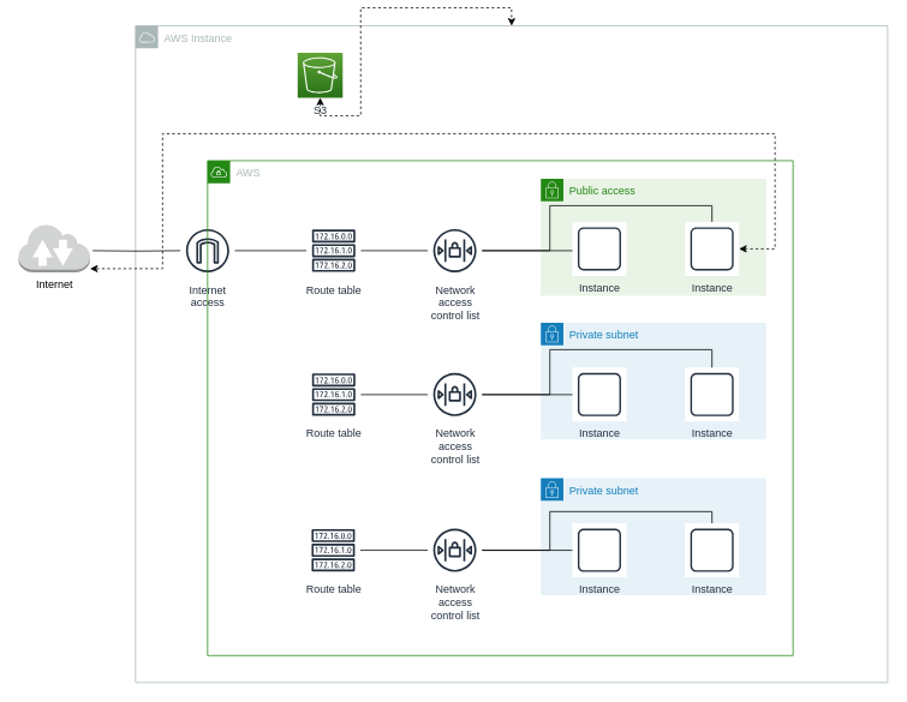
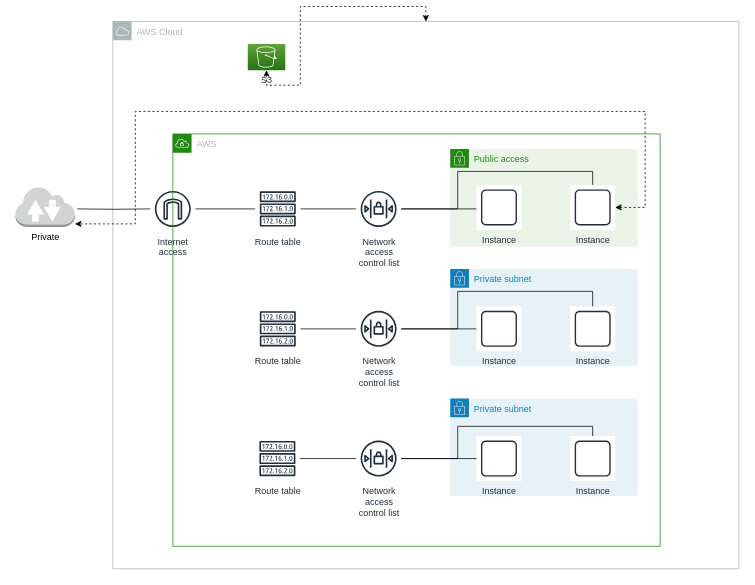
- <mxCell id="2" value="AWS Instance" style="sketch=0;outlineConnect=0;gradientColor=none;html=1;whiteSpace=wrap;fontSize=12;fontStyle=0;shape=mxgraph.aws4.group;grIcon=mxgraph.aws4.group_aws_cloud;strokeColor=#AAB7B8;fillColor=none;verticalAlign=top;align=left;spacingLeft=30;fontColor=#AAB7B8;dashed=0;" parent="1" vertex="1"><mxGeometry x="150" y="20" width="835" height="730" as="geometry" /></mxCell>
+ <mxCell id="2" value="AWS Cloud" style="sketch=0;outlineConnect=0;gradientColor=none;html=1;whiteSpace=wrap;fontSize=12;fontStyle=0;shape=mxgraph.aws4.group;grIcon=mxgraph.aws4.group_aws_cloud;strokeColor=#AAB7B8;fillColor=none;verticalAlign=top;align=left;spacingLeft=30;fontColor=#AAB7B8;dashed=0;" parent="1" vertex="1"><mxGeometry x="150" y="20" width="835" height="730" as="geometry" /></mxCell>
- <mxCell id="33" value="S3" style="sketch=0;points=[[0,0,0],[0.25,0,0],[0.5,0,0],[0.75,0,0],[1,0,0],[0,1,0],[0.25,1,0],[0.5,1,0],[0.75,1,0],[1,1,0],[0,0.25,0],[0,0.5,0],[0,0.75,0],[1,0.25,0],[1,0.5,0],[1,0.75,0]];outlineConnect=0;fontColor=#232F3E;gradientColor=#60A337;gradientDirection=north;fillColor=#277116;strokeColor=#ffffff;dashed=0;verticalLabelPosition=bottom;verticalAlign=top;align=center;html=1;fontSize=12;fontStyle=0;aspect=fixed;shape=mxgraph.aws4.resourceIcon;resIcon=mxgraph.aws4.s3;" parent="1" vertex="1"><mxGeometry x="330" y="50" width="50" height="50" as="geometry" /></mxCell>
+ <mxCell id="33" value="S3" style="sketch=0;points=[[0,0,0],[0.25,0,0],[0.5,0,0],[0.75,0,0],[1,0,0],[0,1,0],[0.25,1,0],[0.5,1,0],[0.75,1,0],[1,1,0],[0,0.25,0],[0,0.5,0],[0,0.75,0],[1,0.25,0],[1,0.5,0],[1,0.75,0]];outlineConnect=0;fontColor=#232F3E;gradientColor=#60A337;gradientDirection=north;fillColor=#277116;strokeColor=#ffffff;dashed=0;verticalLabelPosition=bottom;verticalAlign=top;align=center;html=1;fontSize=12;fontStyle=0;aspect=fixed;shape=mxgraph.aws4.resourceIcon;resIcon=mxgraph.aws4.s3;" parent="1" vertex="1"><mxGeometry x="330" y="50" width="50" height="35" as="geometry" /></mxCell>
- <mxCell id="31" value="Internet" style="outlineConnect=0;dashed=0;verticalLabelPosition=bottom;verticalAlign=top;align=center;html=1;shape=mxgraph.aws3.internet_2;fillColor=#D2D3D3;gradientColor=none;" parent="1" vertex="1"><mxGeometry x="20" y="240" width="79.5" height="54" as="geometry" /></mxCell>
+ <mxCell id="31" value="Private" style="outlineConnect=0;dashed=0;verticalLabelPosition=bottom;verticalAlign=top;align=center;html=1;shape=mxgraph.aws3.internet_2;fillColor=#D2D3D3;gradientColor=none;" parent="1" vertex="1"><mxGeometry x="20" y="240" width="79.5" height="54" as="geometry" /></mxCell>
